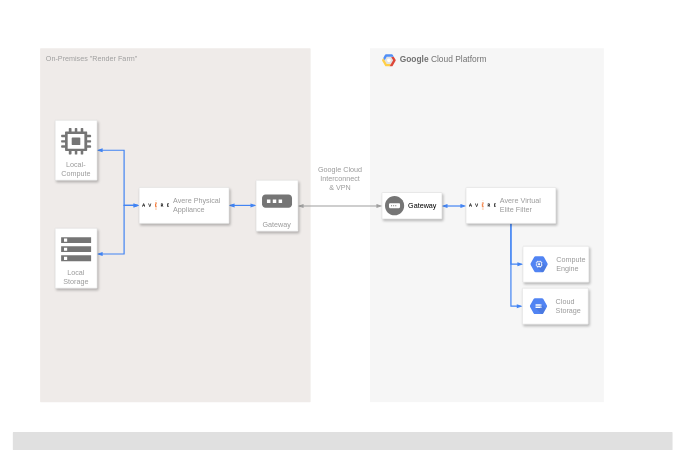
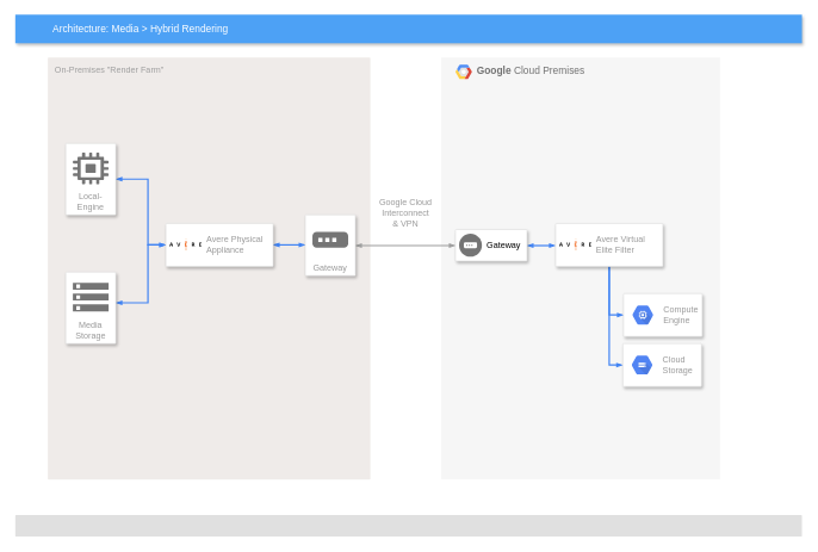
+ <mxCell id="4" value="Architecture: Media &amp;gt; Hybrid Rendering" style="fillColor=#4DA1F5;strokeColor=none;shadow=1;gradientColor=none;fontSize=14;align=left;spacingLeft=50;fontColor=#ffffff;html=1;" parent="1" vertex="1"><mxGeometry x="20.5" y="20" width="1100" height="40" as="geometry" /></mxCell>
- <mxCell id="2" value="&lt;b&gt;Google &lt;/b&gt;Cloud Platform" style="fillColor=#F6F6F6;strokeColor=none;shadow=0;gradientColor=none;fontSize=14;align=left;spacing=10;fontColor=#717171;9E9E9E;verticalAlign=top;spacingTop=-4;fontStyle=0;spacingLeft=40;html=1;" parent="1" vertex="1"><mxGeometry x="616" y="80" width="390" height="590" as="geometry" /></mxCell>
+ <mxCell id="2" value="&lt;b&gt;Google &lt;/b&gt;Cloud Premises" style="fillColor=#F6F6F6;strokeColor=none;shadow=0;gradientColor=none;fontSize=14;align=left;spacing=10;fontColor=#717171;9E9E9E;verticalAlign=top;spacingTop=-4;fontStyle=0;spacingLeft=40;html=1;" parent="1" vertex="1"><mxGeometry x="616" y="80" width="390" height="590" as="geometry" /></mxCell>
- <mxCell id="8" value="Local-Compute" style="strokeColor=#dddddd;fillColor=#ffffff;shadow=1;strokeWidth=1;rounded=1;absoluteArcSize=1;arcSize=2;labelPosition=center;verticalLabelPosition=middle;align=center;verticalAlign=bottom;spacingLeft=0;fontColor=#999999;fontSize=12;whiteSpace=wrap;spacingBottom=2;html=1;" parent="1" vertex="1"><mxGeometry x="91" y="200" width="70" height="100" as="geometry" /></mxCell>
+ <mxCell id="8" value="Local-Engine" style="strokeColor=#dddddd;fillColor=#ffffff;shadow=1;strokeWidth=1;rounded=1;absoluteArcSize=1;arcSize=2;labelPosition=center;verticalLabelPosition=middle;align=center;verticalAlign=bottom;spacingLeft=0;fontColor=#999999;fontSize=12;whiteSpace=wrap;spacingBottom=2;html=1;" parent="1" vertex="1"><mxGeometry x="91" y="200" width="70" height="100" as="geometry" /></mxCell>
- <mxCell id="11" value="Local&lt;br&gt;Storage" style="strokeColor=#dddddd;fillColor=#ffffff;shadow=1;strokeWidth=1;rounded=1;absoluteArcSize=1;arcSize=2;labelPosition=center;verticalLabelPosition=middle;align=center;verticalAlign=bottom;spacingLeft=0;fontColor=#999999;fontSize=12;whiteSpace=wrap;spacingBottom=2;html=1;" parent="1" vertex="1"><mxGeometry x="91" y="380" width="70" height="100" as="geometry" /></mxCell>
+ <mxCell id="11" value="Media&lt;br&gt;Storage" style="strokeColor=#dddddd;fillColor=#ffffff;shadow=1;strokeWidth=1;rounded=1;absoluteArcSize=1;arcSize=2;labelPosition=center;verticalLabelPosition=middle;align=center;verticalAlign=bottom;spacingLeft=0;fontColor=#999999;fontSize=12;whiteSpace=wrap;spacingBottom=2;html=1;" parent="1" vertex="1"><mxGeometry x="91" y="380" width="70" height="100" as="geometry" /></mxCell>
